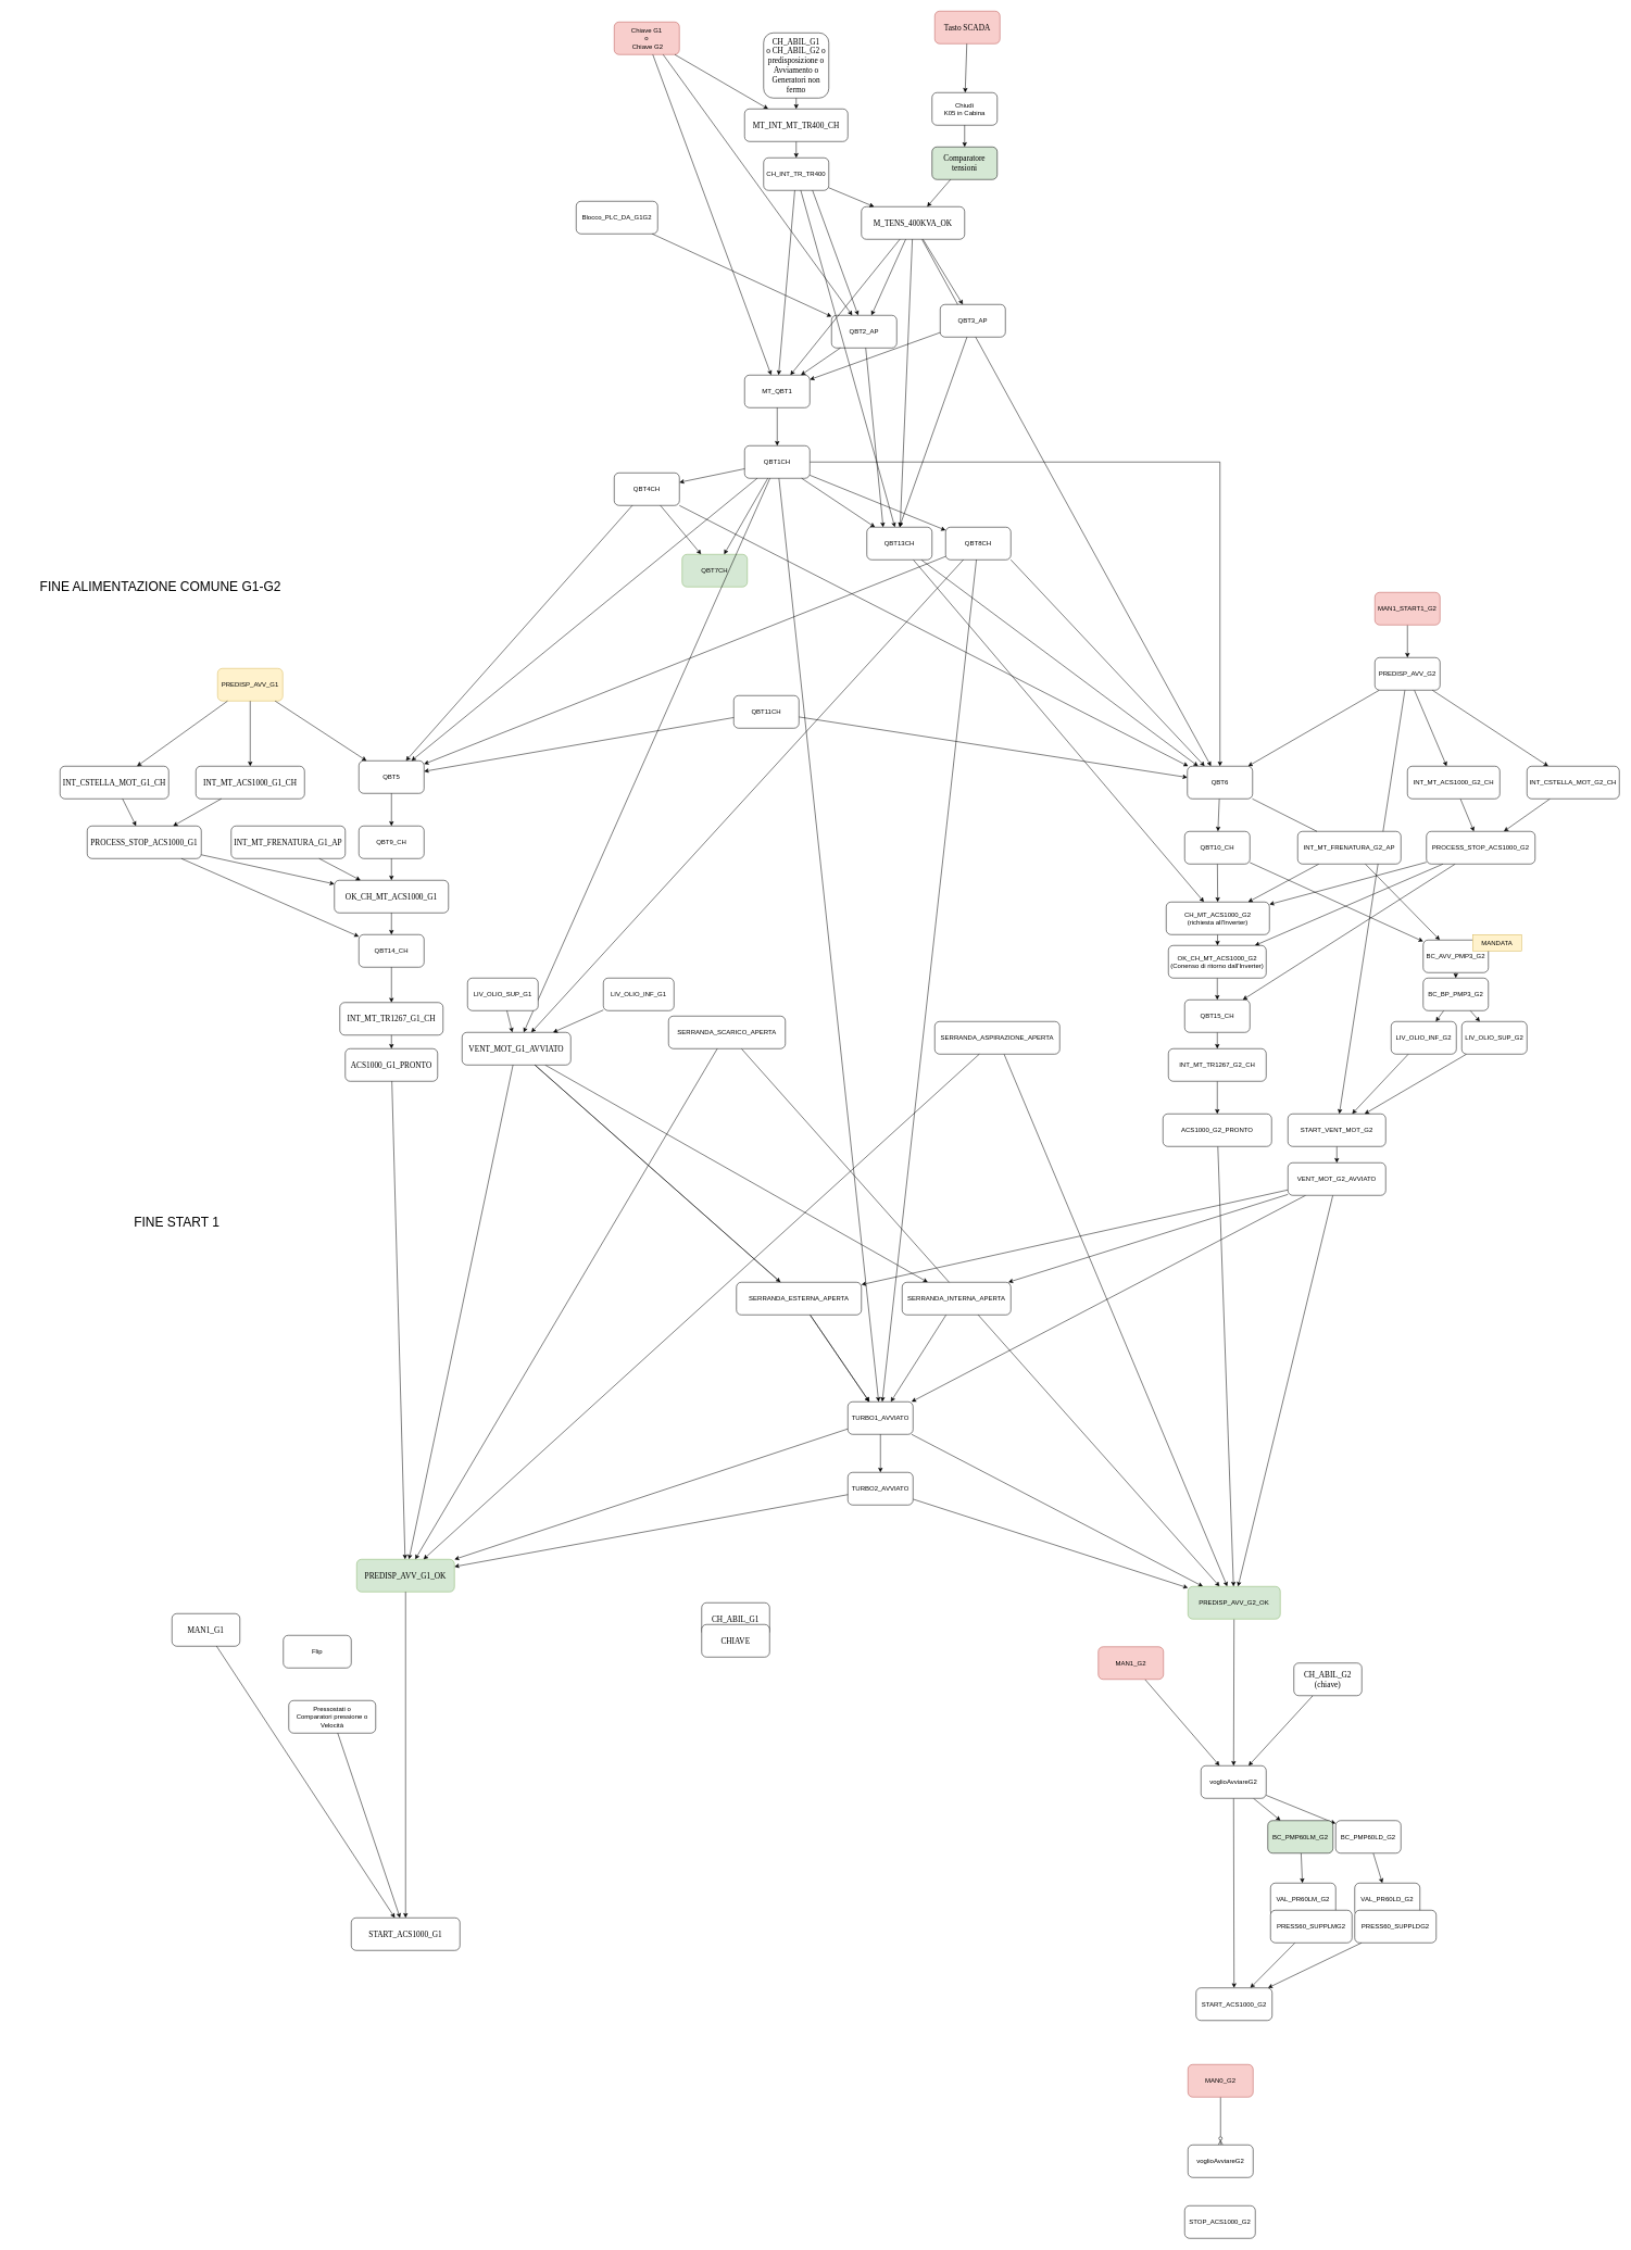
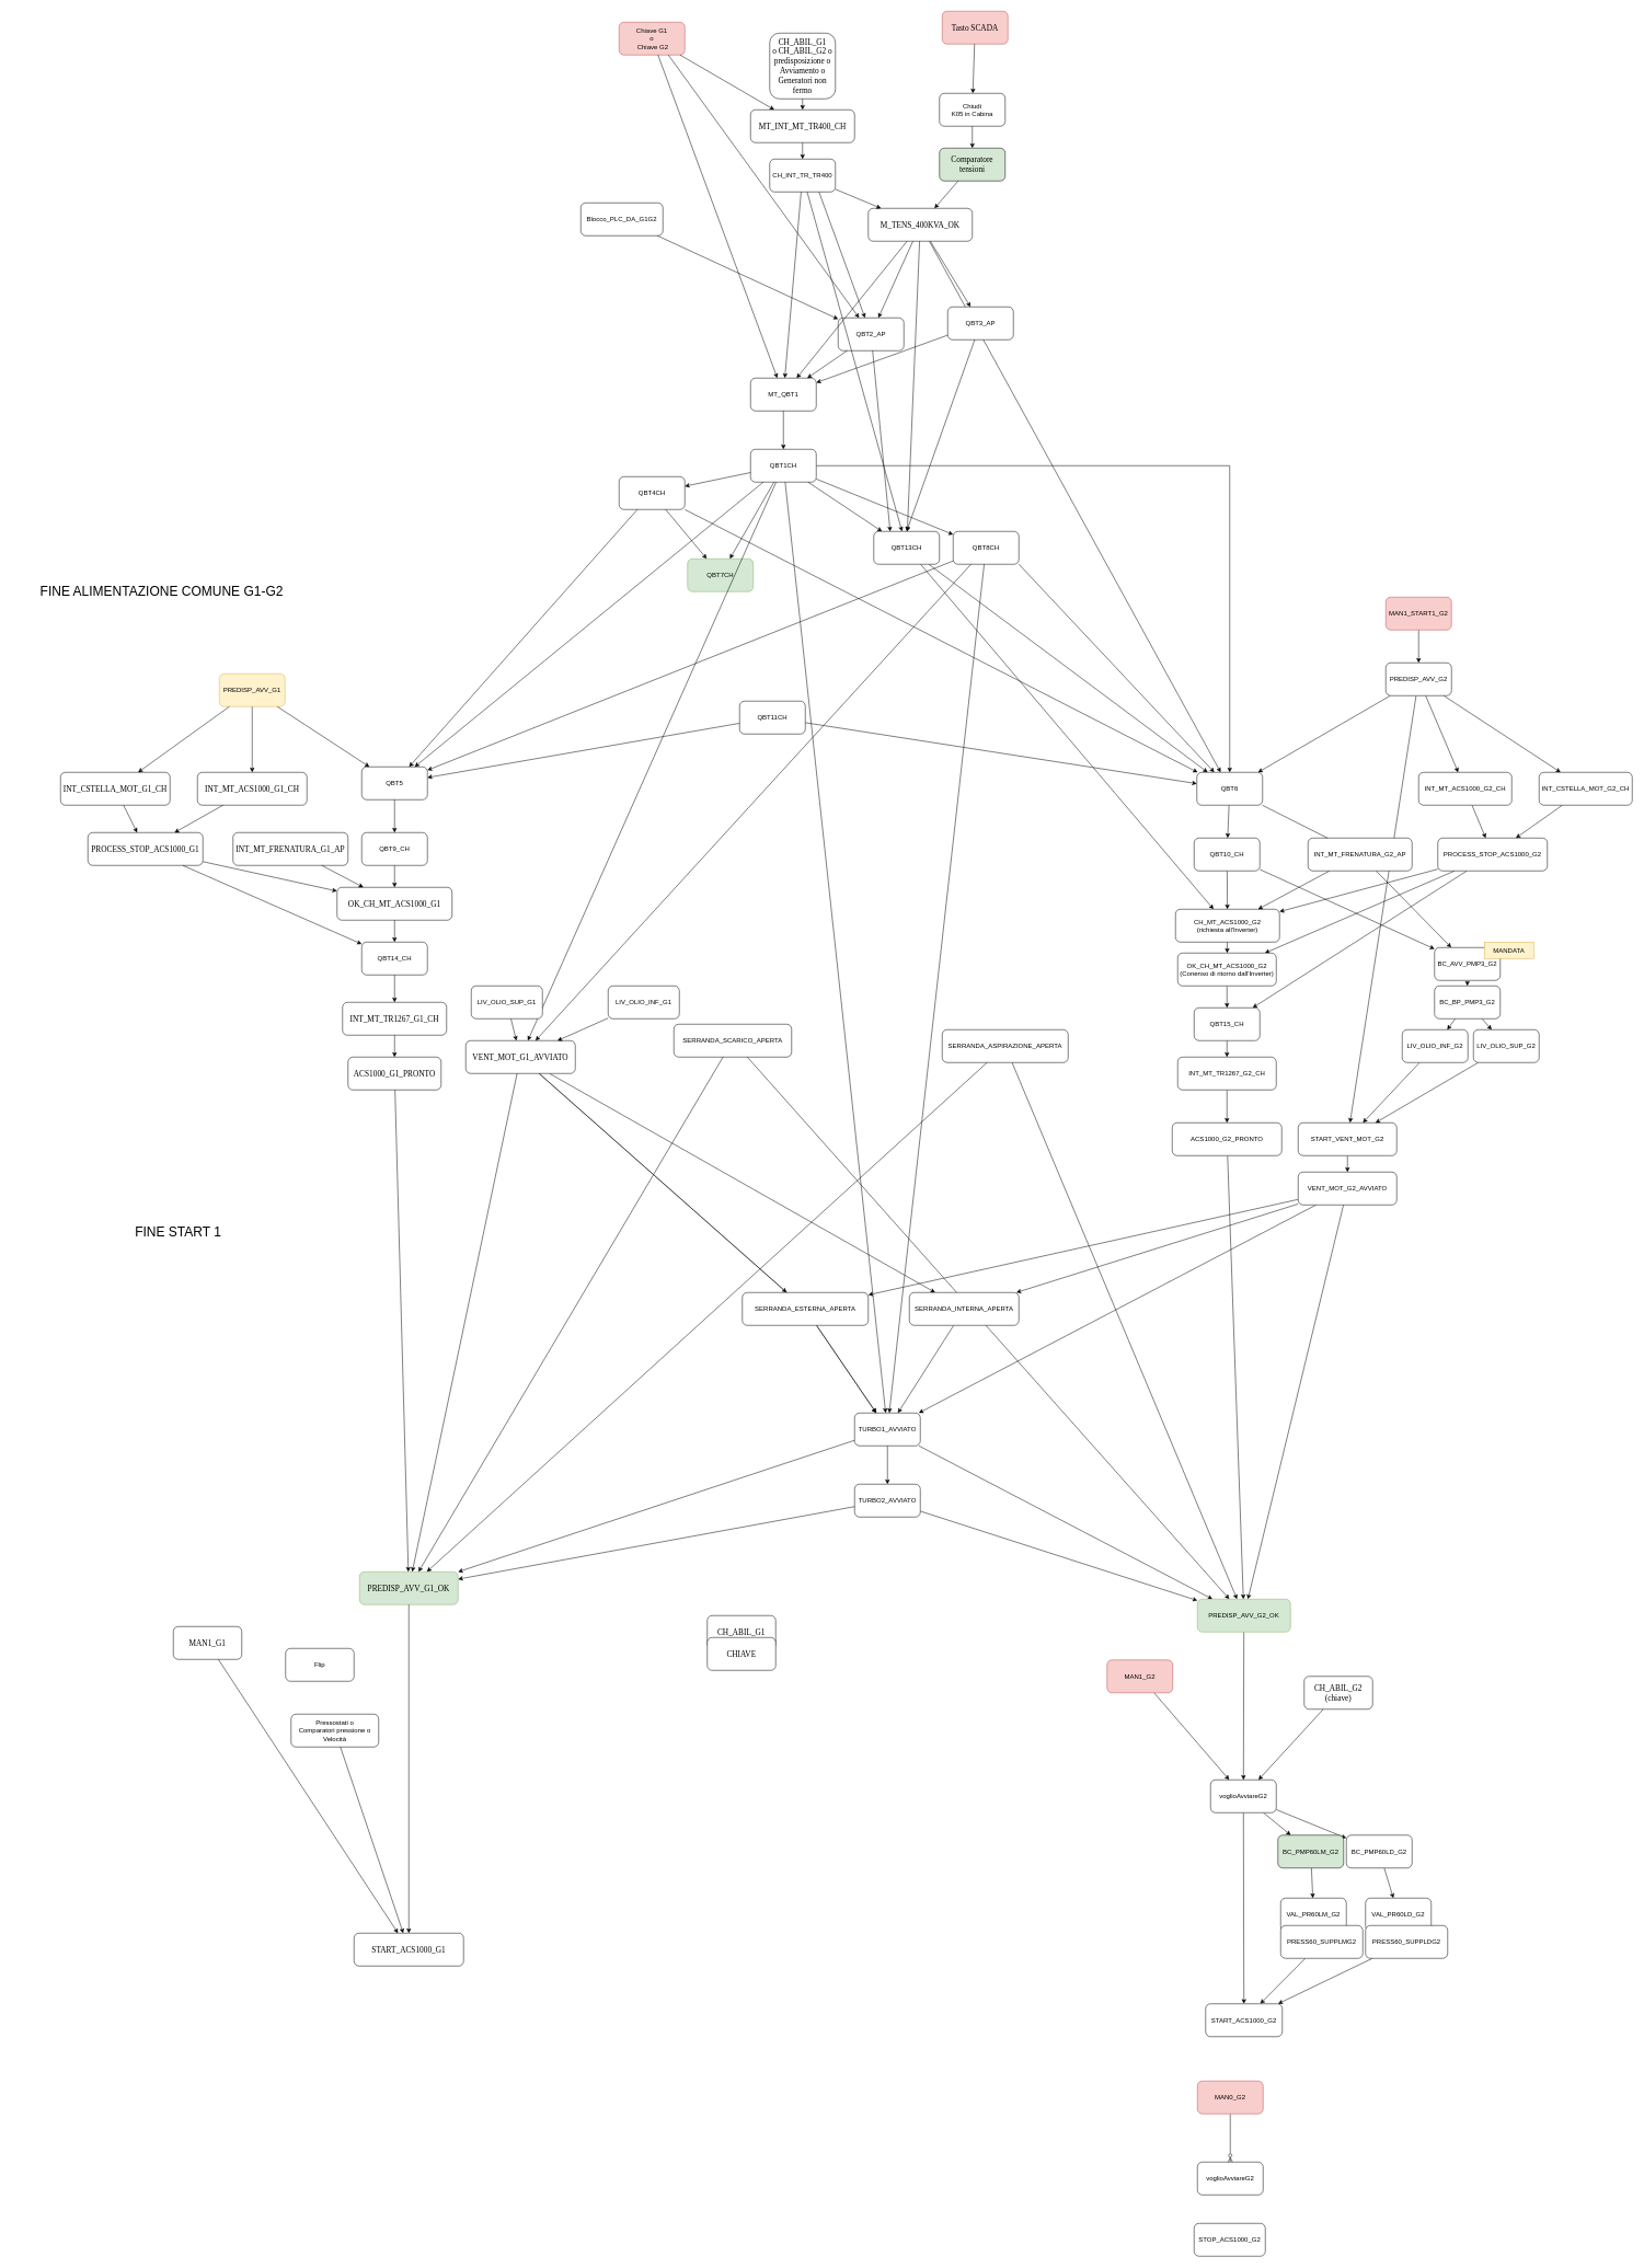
- <mxCell id="79" value="&lt;p style=&quot;margin: 0in ; font-family: &amp;#34;calibri&amp;#34; ; font-size: 11.0pt&quot;&gt;INT_MT_TR1267_G1_CH&lt;/p&gt;" style="rounded=1;whiteSpace=wrap;html=1;" parent="1" vertex="1"><mxGeometry x="625" y="1845" width="190" height="60" as="geometry" /></mxCell>
+ <mxCell id="79" value="&lt;p style=&quot;margin: 0in ; font-family: &amp;#34;calibri&amp;#34; ; font-size: 11.0pt&quot;&gt;INT_MT_TR1267_G1_CH&lt;/p&gt;" style="rounded=1;whiteSpace=wrap;html=1;" parent="1" vertex="1"><mxGeometry x="625" y="1830" width="190" height="60" as="geometry" /></mxCell>
